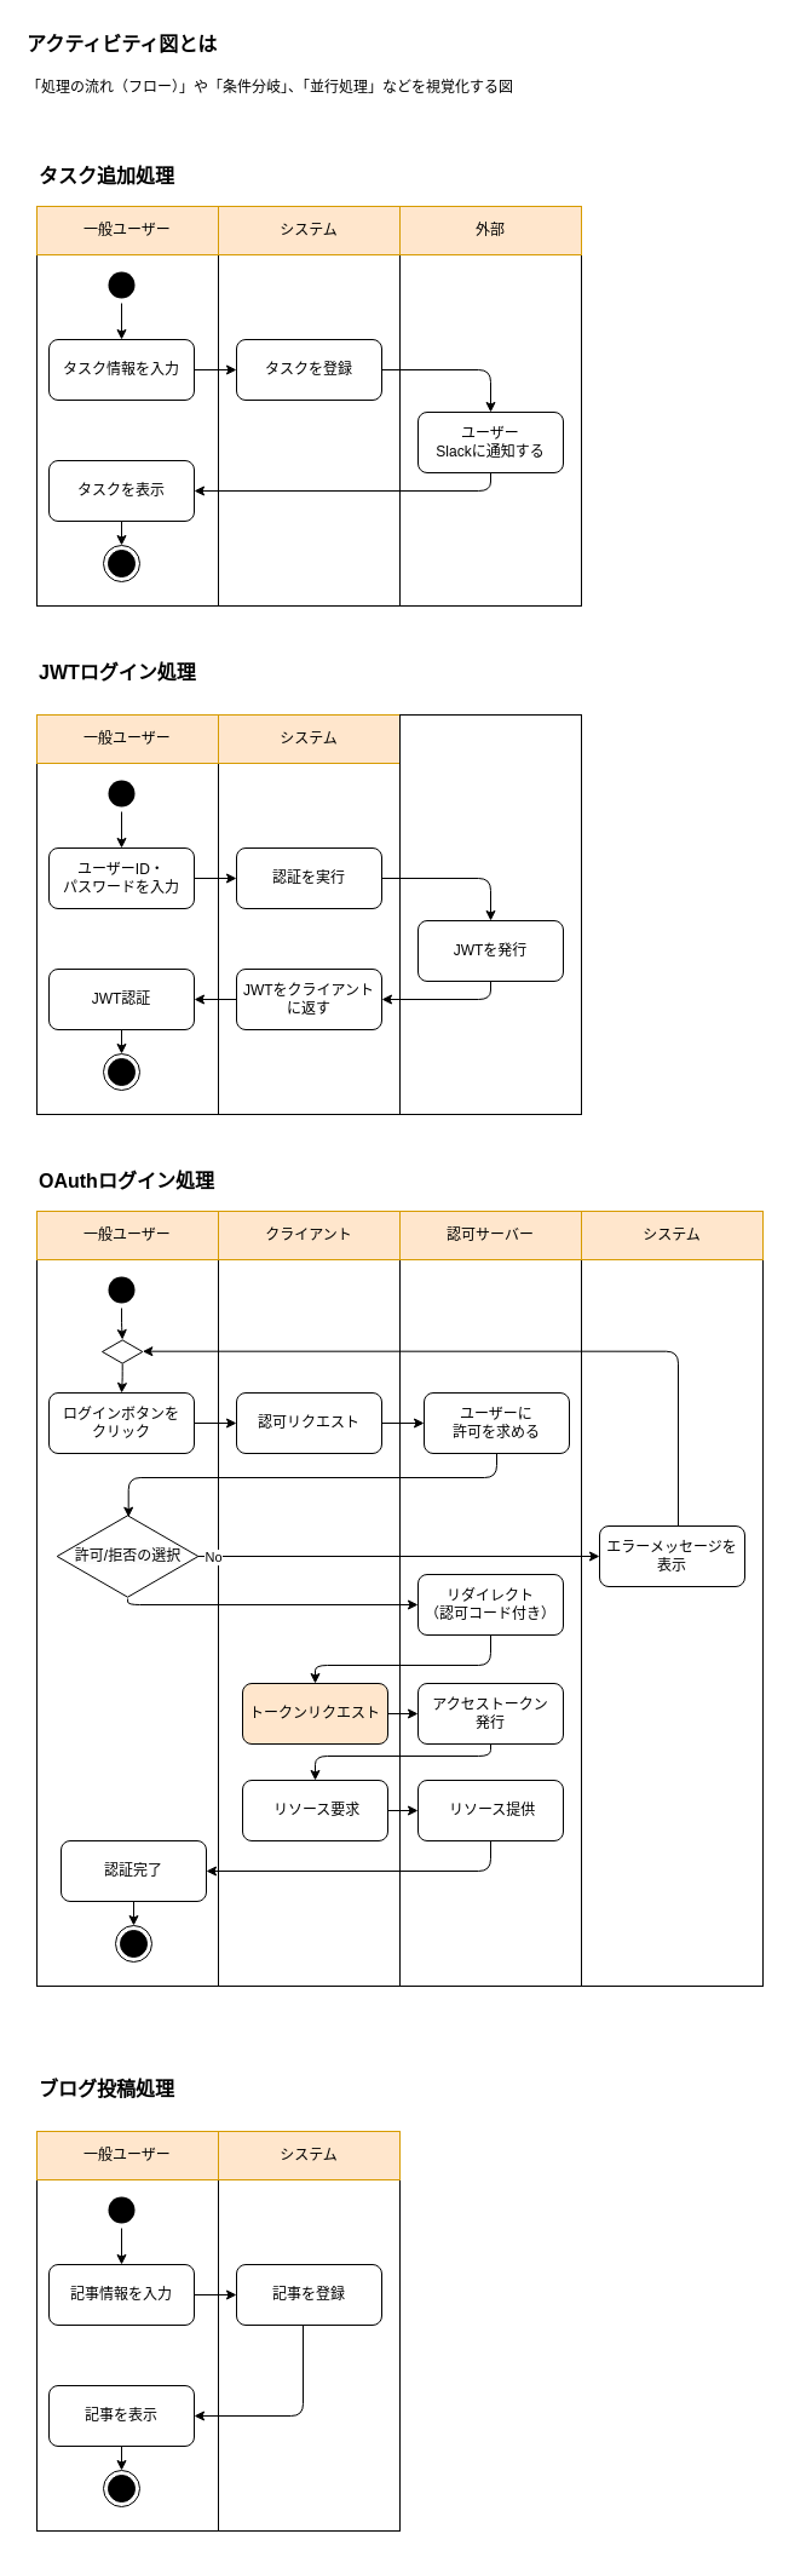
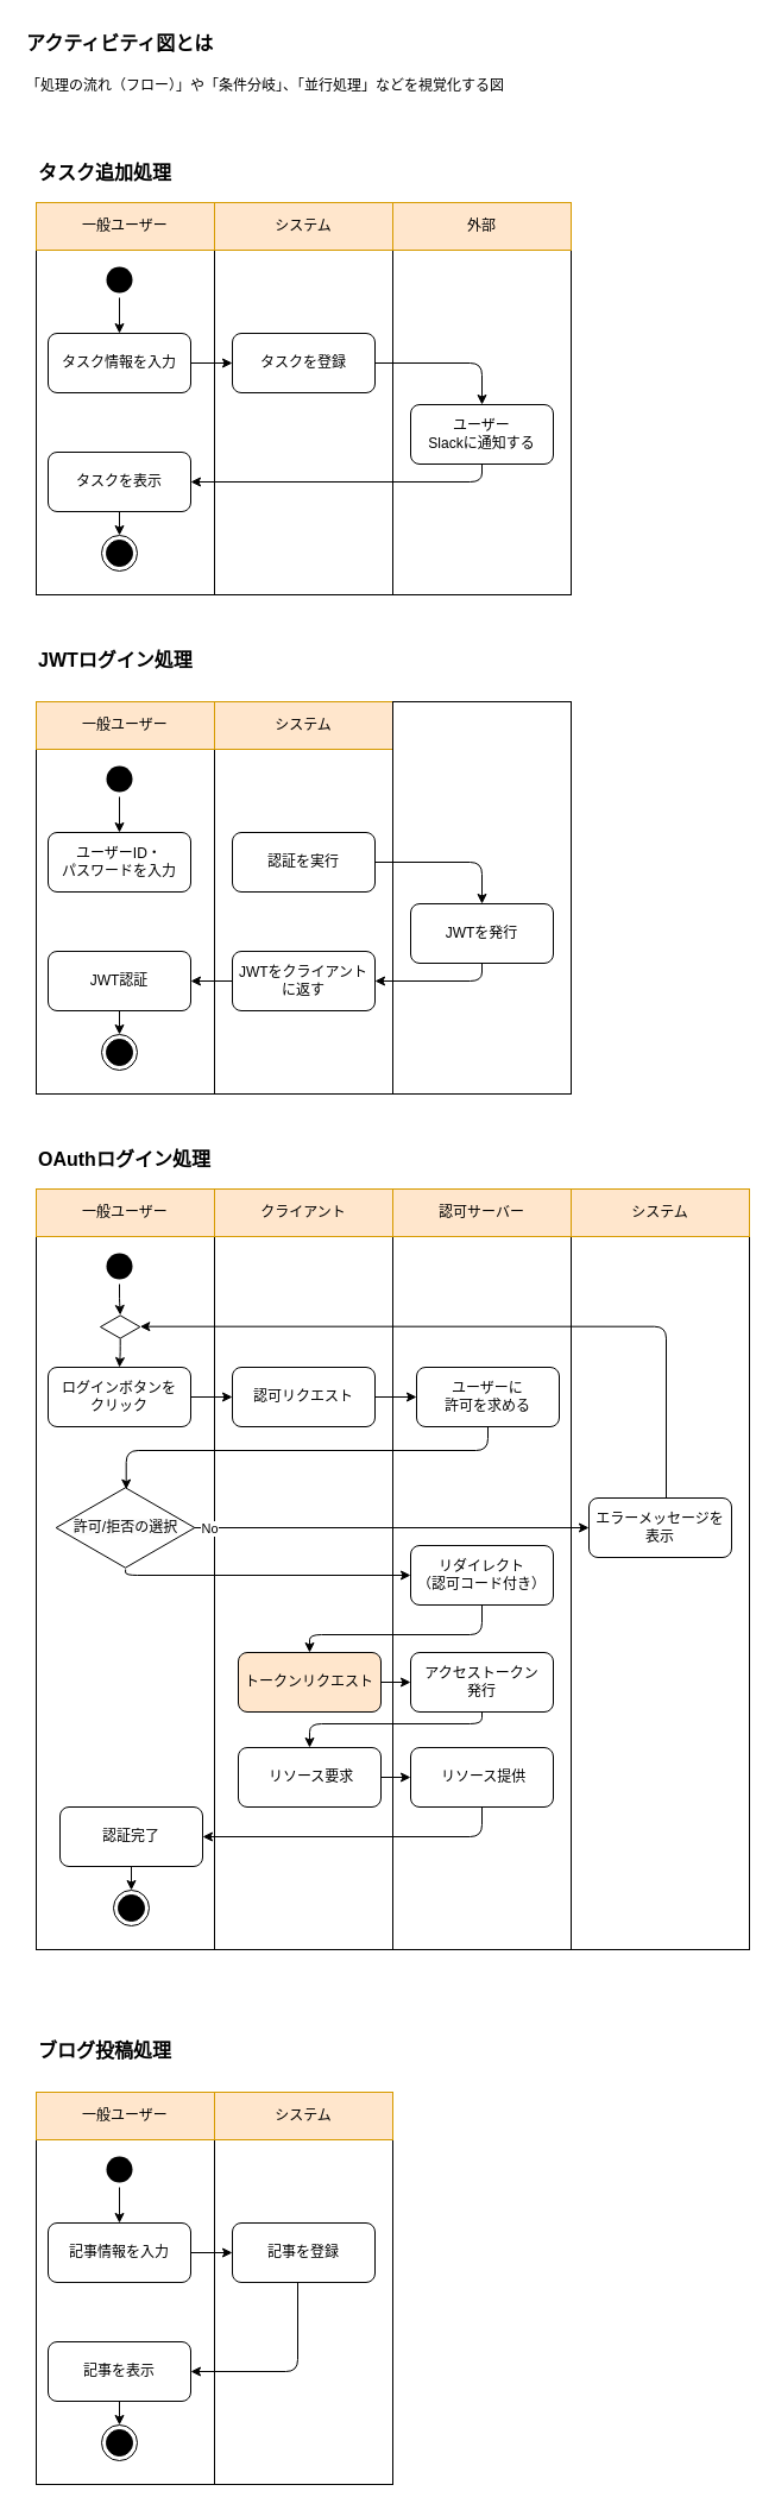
- <mxCell id="34" style="edgeStyle=none;html=1;" edge="1" source="35" target="37" parent="1"><mxGeometry relative="1" as="geometry" /></mxCell>
